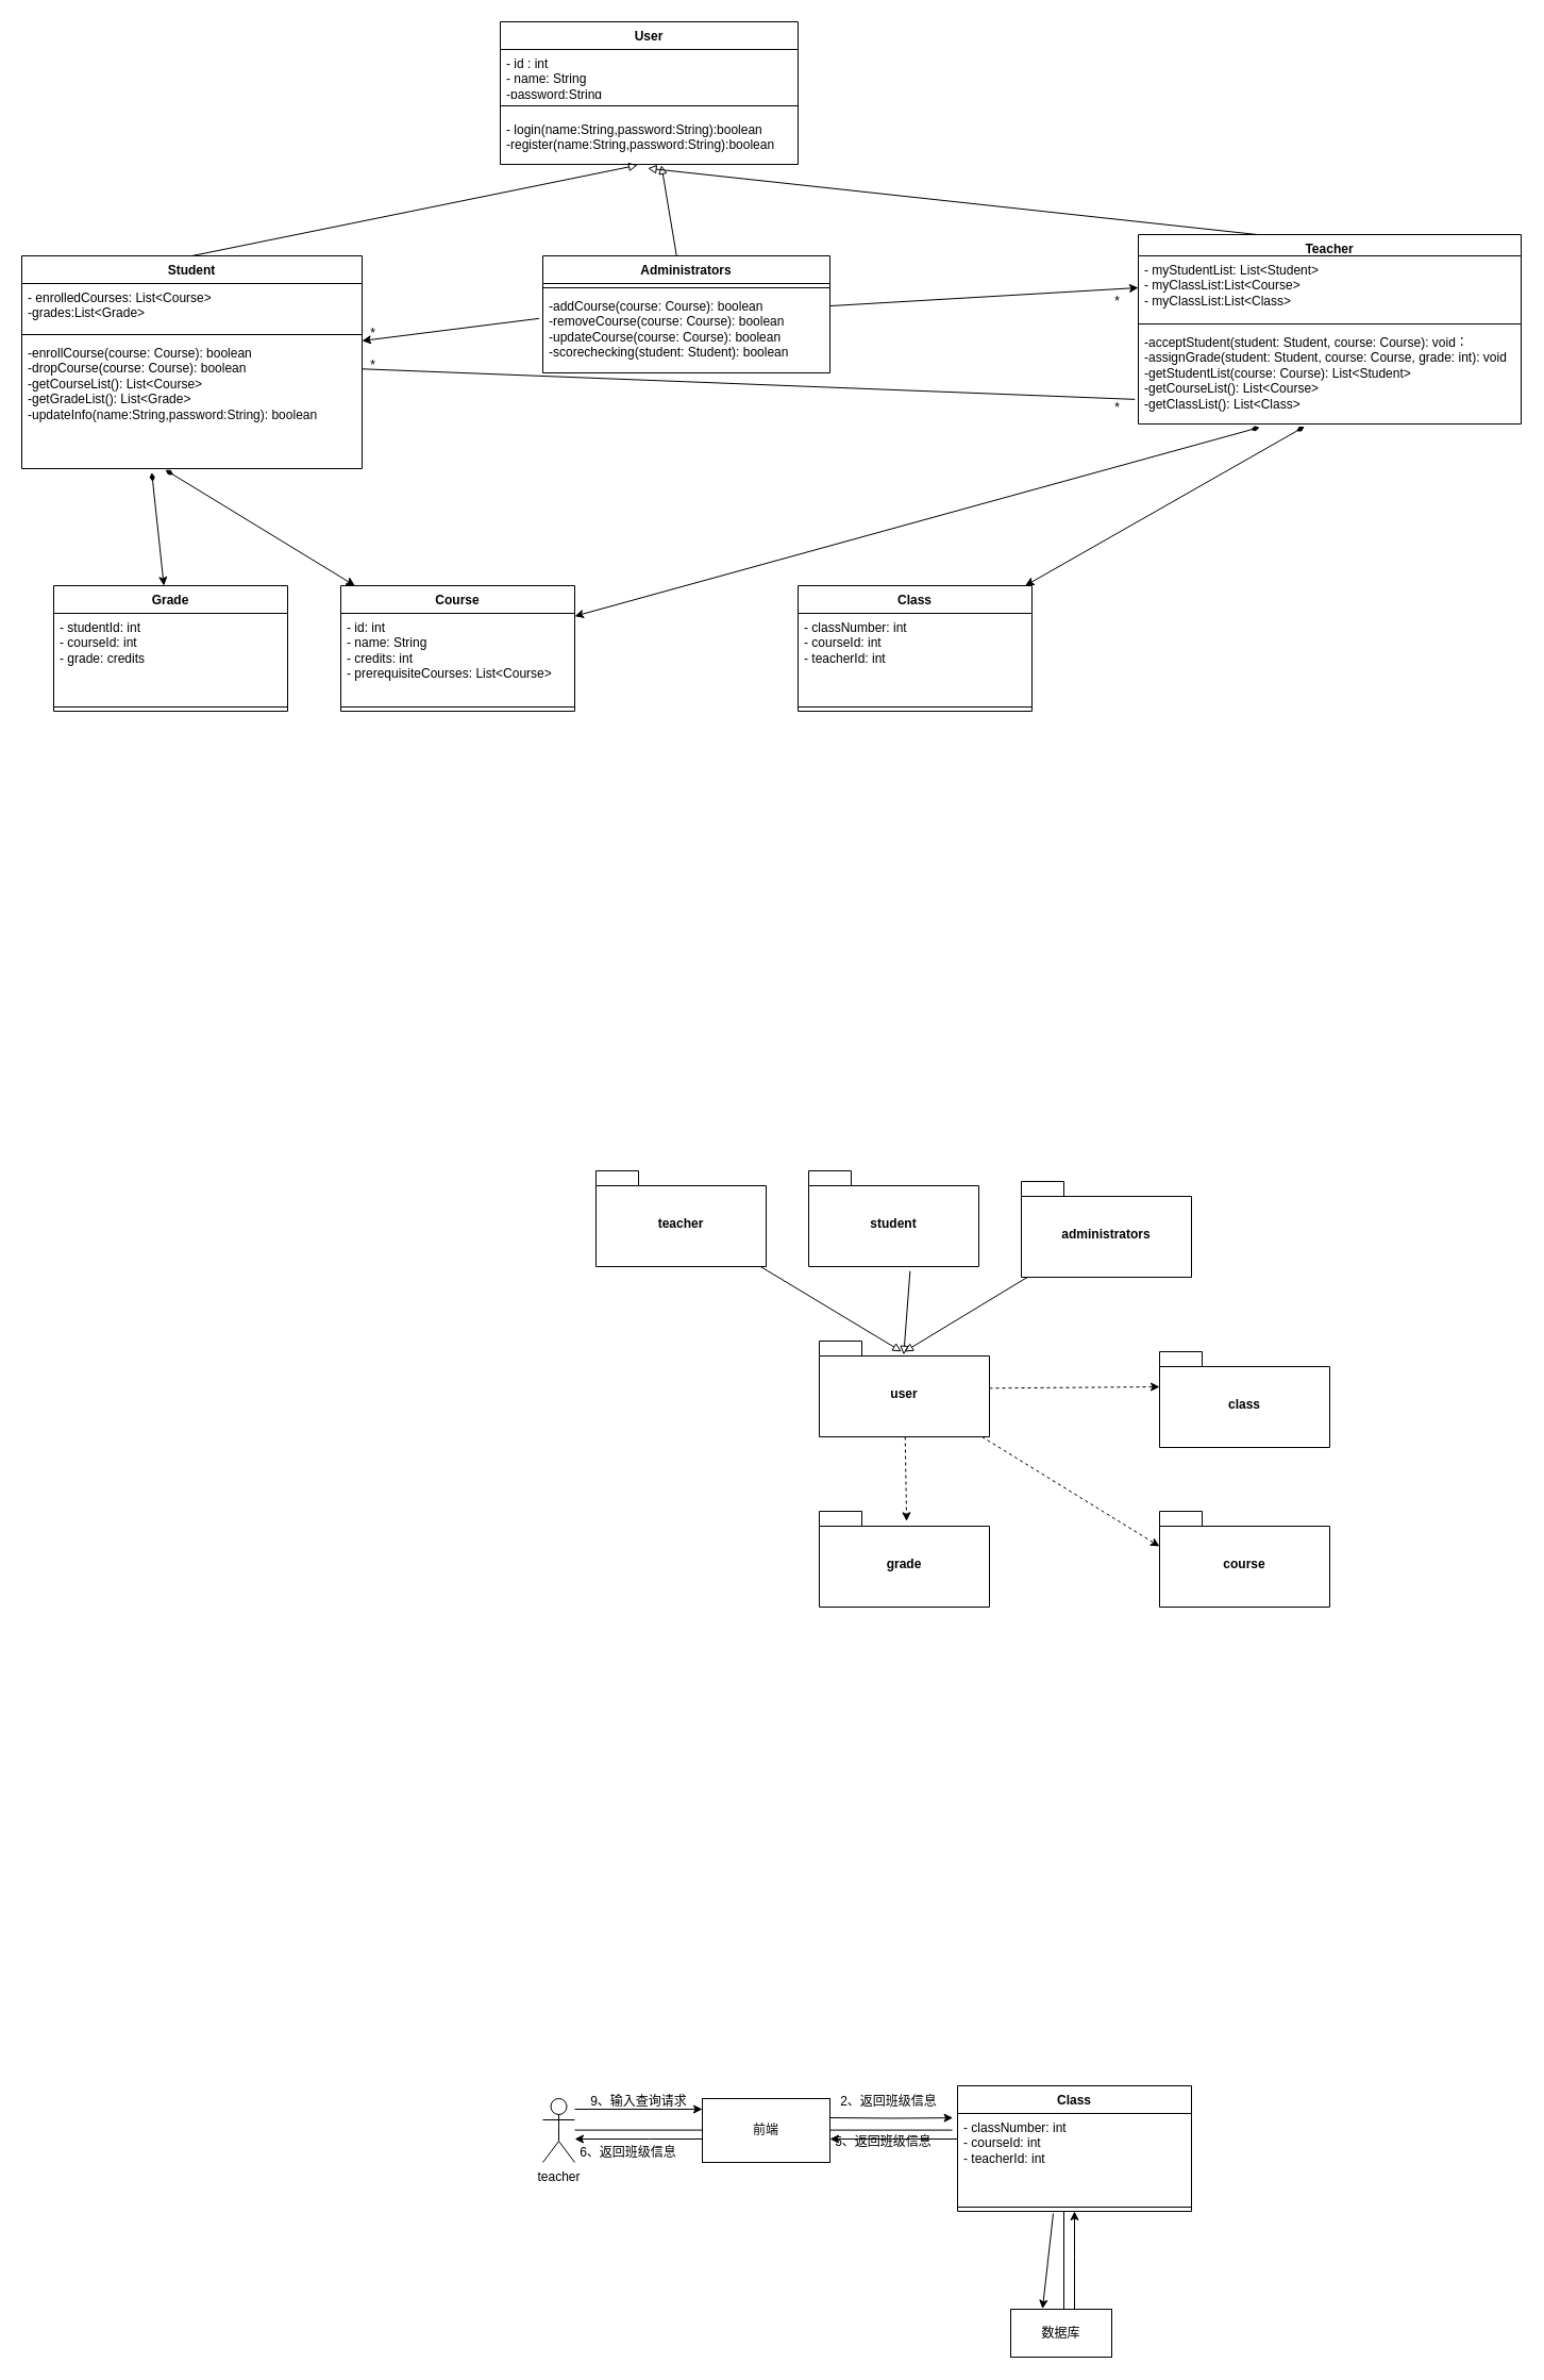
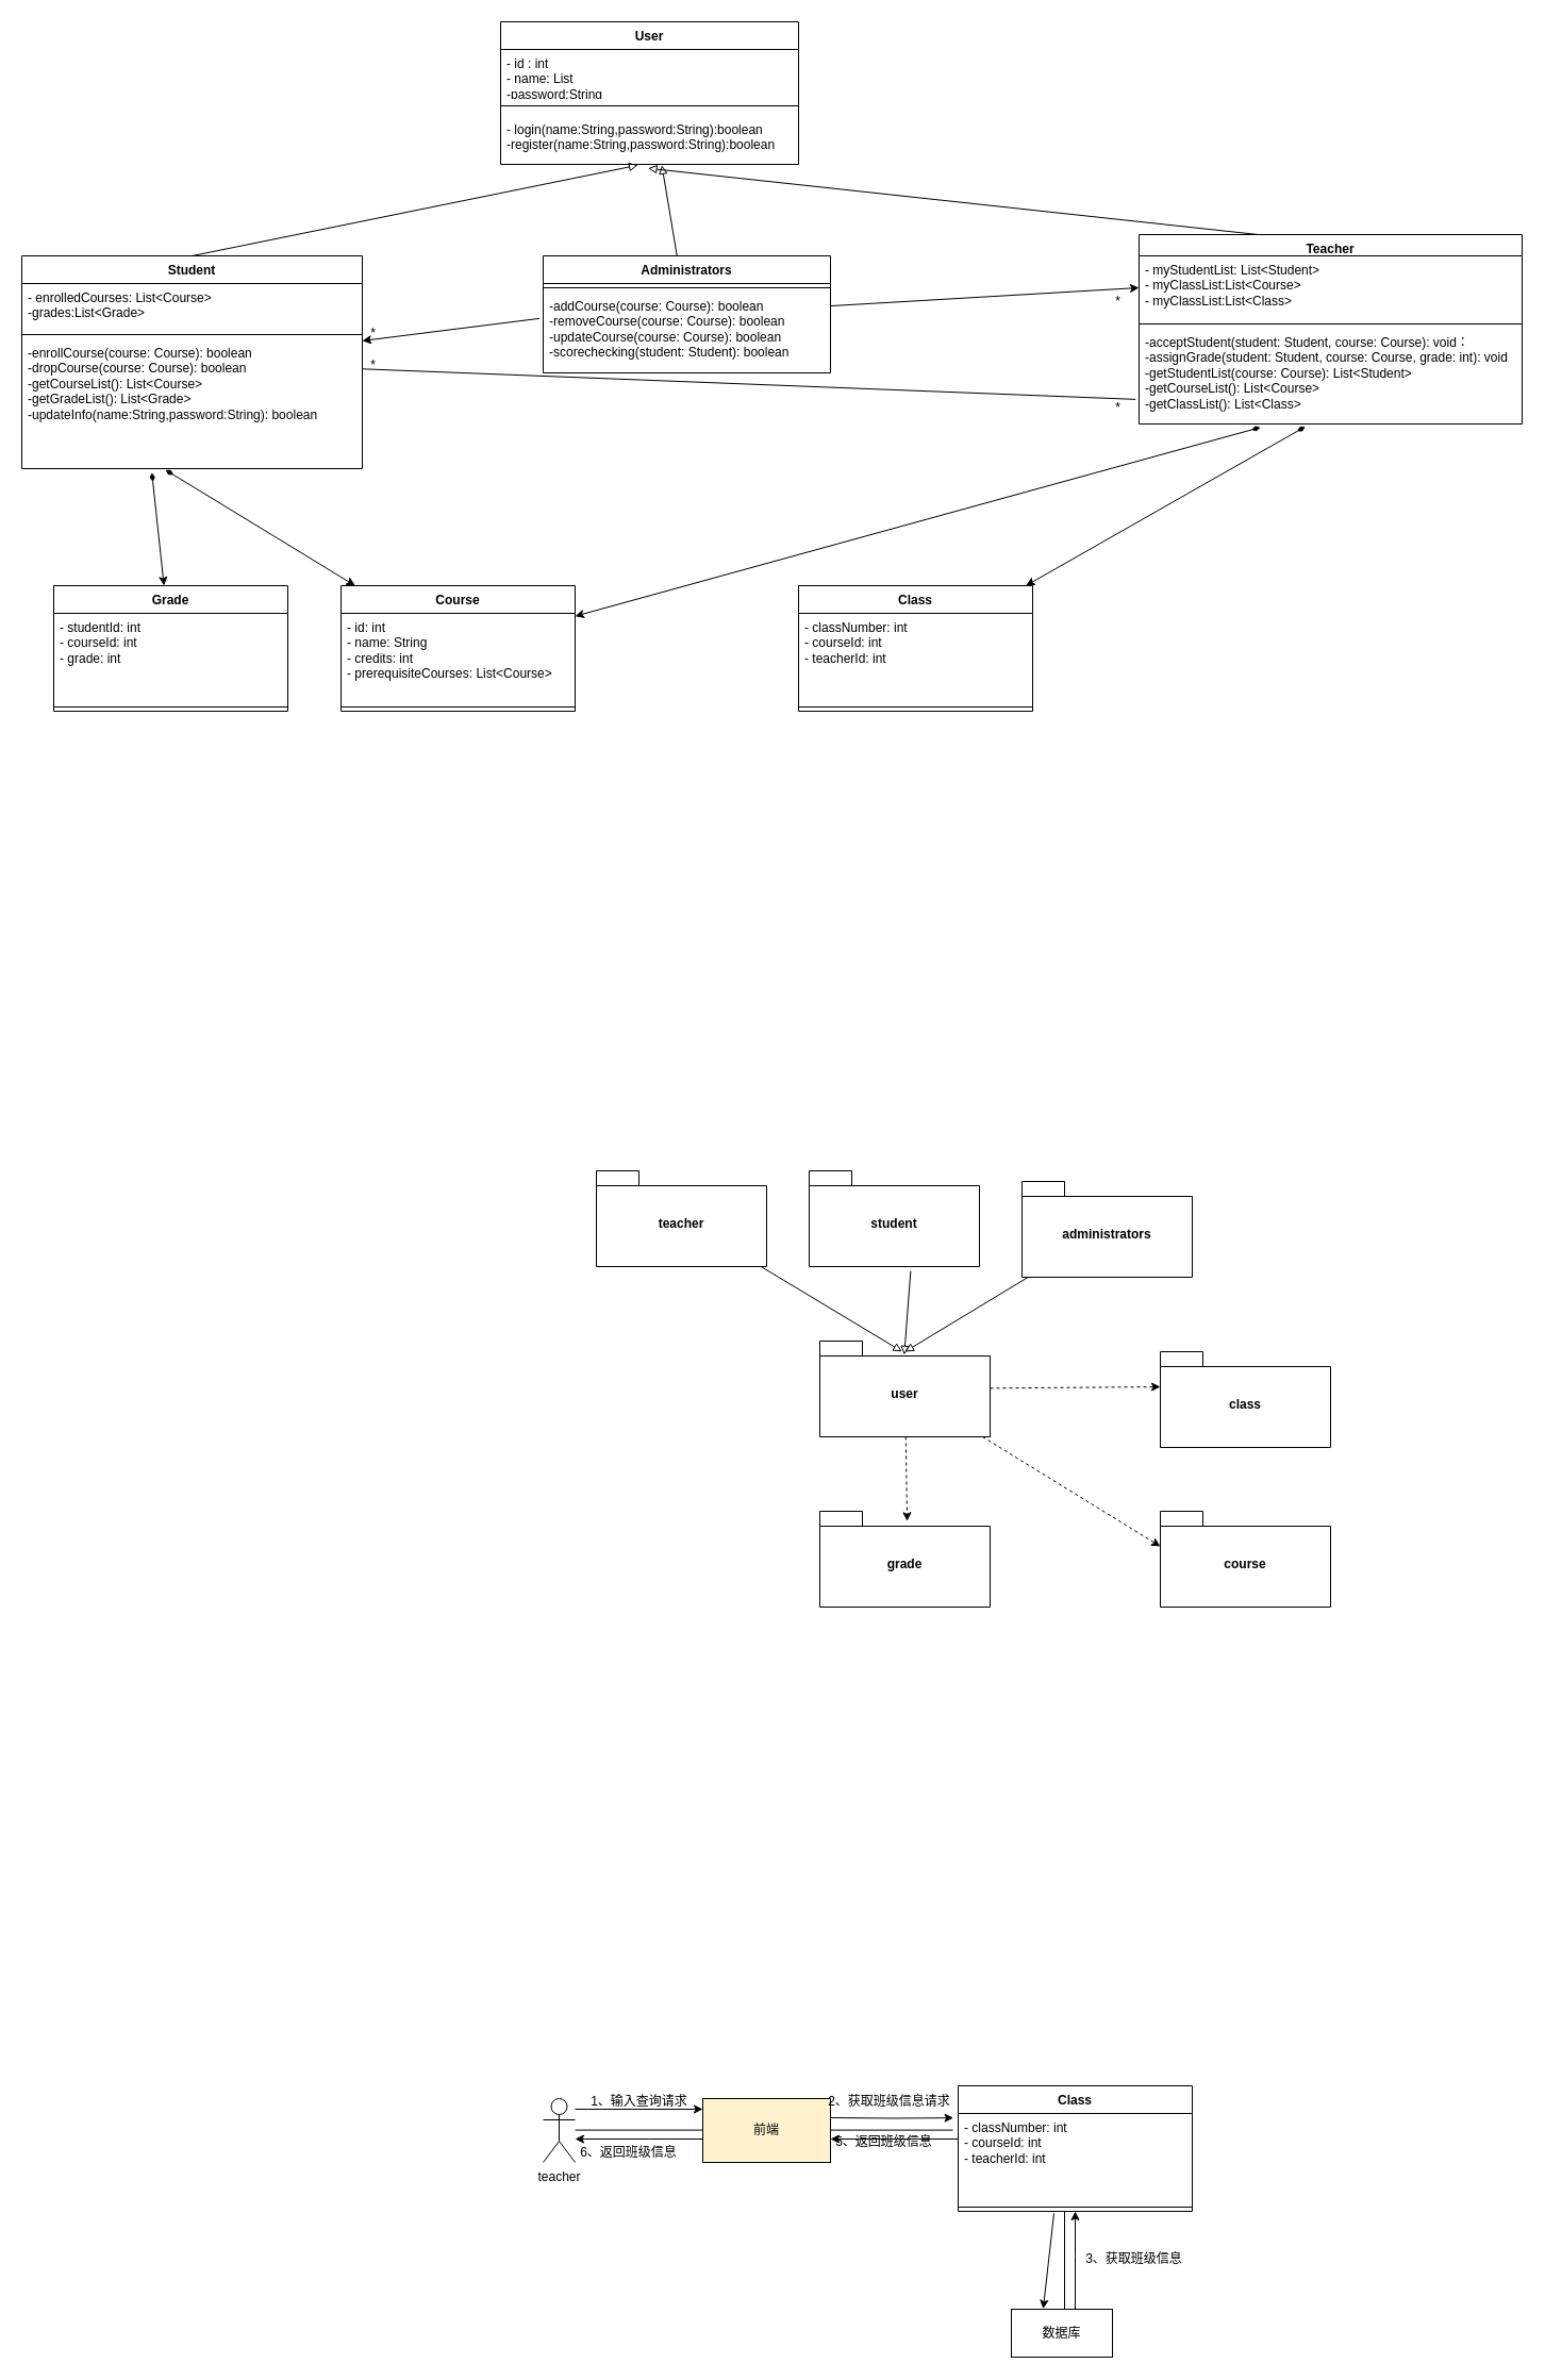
- <mxCell id="29" value="- id : int&lt;br&gt;- name: String&lt;br&gt;-password:String" style="text;strokeColor=none;fillColor=none;align=left;verticalAlign=top;spacingLeft=4;spacingRight=4;overflow=hidden;rotatable=0;points=[[0,0.5],[1,0.5]];portConstraint=eastwest;whiteSpace=wrap;html=1;" parent="28" vertex="1"><mxGeometry y="26" width="280" height="44" as="geometry" /></mxCell>
+ <mxCell id="29" value="- id : int&lt;br&gt;- name: List&lt;br&gt;-password:String" style="text;strokeColor=none;fillColor=none;align=left;verticalAlign=top;spacingLeft=4;spacingRight=4;overflow=hidden;rotatable=0;points=[[0,0.5],[1,0.5]];portConstraint=eastwest;whiteSpace=wrap;html=1;" parent="28" vertex="1"><mxGeometry y="26" width="280" height="44" as="geometry" /></mxCell>
- <mxCell id="22" value="- studentId: int&lt;br&gt;- courseId: int&lt;br&gt;- grade: credits" style="text;strokeColor=none;fillColor=none;align=left;verticalAlign=top;spacingLeft=4;spacingRight=4;overflow=hidden;rotatable=0;points=[[0,0.5],[1,0.5]];portConstraint=eastwest;whiteSpace=wrap;html=1;" parent="21" vertex="1"><mxGeometry y="26" width="220" height="84" as="geometry" /></mxCell>
+ <mxCell id="22" value="- studentId: int&lt;br&gt;- courseId: int&lt;br&gt;- grade: int" style="text;strokeColor=none;fillColor=none;align=left;verticalAlign=top;spacingLeft=4;spacingRight=4;overflow=hidden;rotatable=0;points=[[0,0.5],[1,0.5]];portConstraint=eastwest;whiteSpace=wrap;html=1;" parent="21" vertex="1"><mxGeometry y="26" width="220" height="84" as="geometry" /></mxCell>
- <mxCell id="52" value="9、输入查询请求" style="text;html=1;align=center;verticalAlign=middle;resizable=0;points=[];autosize=1;strokeColor=none;fillColor=none;" parent="1" vertex="1"><mxGeometry x="545" y="1960" width="110" height="30" as="geometry" /></mxCell>
+ <mxCell id="52" value="1、输入查询请求" style="text;html=1;align=center;verticalAlign=middle;resizable=0;points=[];autosize=1;strokeColor=none;fillColor=none;" parent="1" vertex="1"><mxGeometry x="545" y="1960" width="110" height="30" as="geometry" /></mxCell>
- <mxCell id="66" value="2、返回班级信息" style="text;html=1;align=center;verticalAlign=middle;resizable=0;points=[];autosize=1;strokeColor=none;fillColor=none;" parent="1" vertex="1"><mxGeometry x="765" y="1960" width="140" height="30" as="geometry" /></mxCell>
+ <mxCell id="66" value="2、获取班级信息请求" style="text;html=1;align=center;verticalAlign=middle;resizable=0;points=[];autosize=1;strokeColor=none;fillColor=none;" parent="1" vertex="1"><mxGeometry x="765" y="1960" width="140" height="30" as="geometry" /></mxCell>
- <mxCell id="51" value="前端" style="rounded=0;whiteSpace=wrap;html=1;" parent="1" vertex="1"><mxGeometry x="660" y="1972" width="120" height="60" as="geometry" /></mxCell>
+ <mxCell id="51" value="前端" style="rounded=0;whiteSpace=wrap;html=1;fillColor=#fff2cc;" parent="1" vertex="1"><mxGeometry x="660" y="1972" width="120" height="60" as="geometry" /></mxCell>
+ <mxCell id="70" value="3、获取班级信息" style="text;html=1;align=center;verticalAlign=middle;resizable=0;points=[];autosize=1;strokeColor=none;fillColor=none;" parent="1" vertex="1"><mxGeometry x="1010" y="2108" width="110" height="30" as="geometry" /></mxCell>
